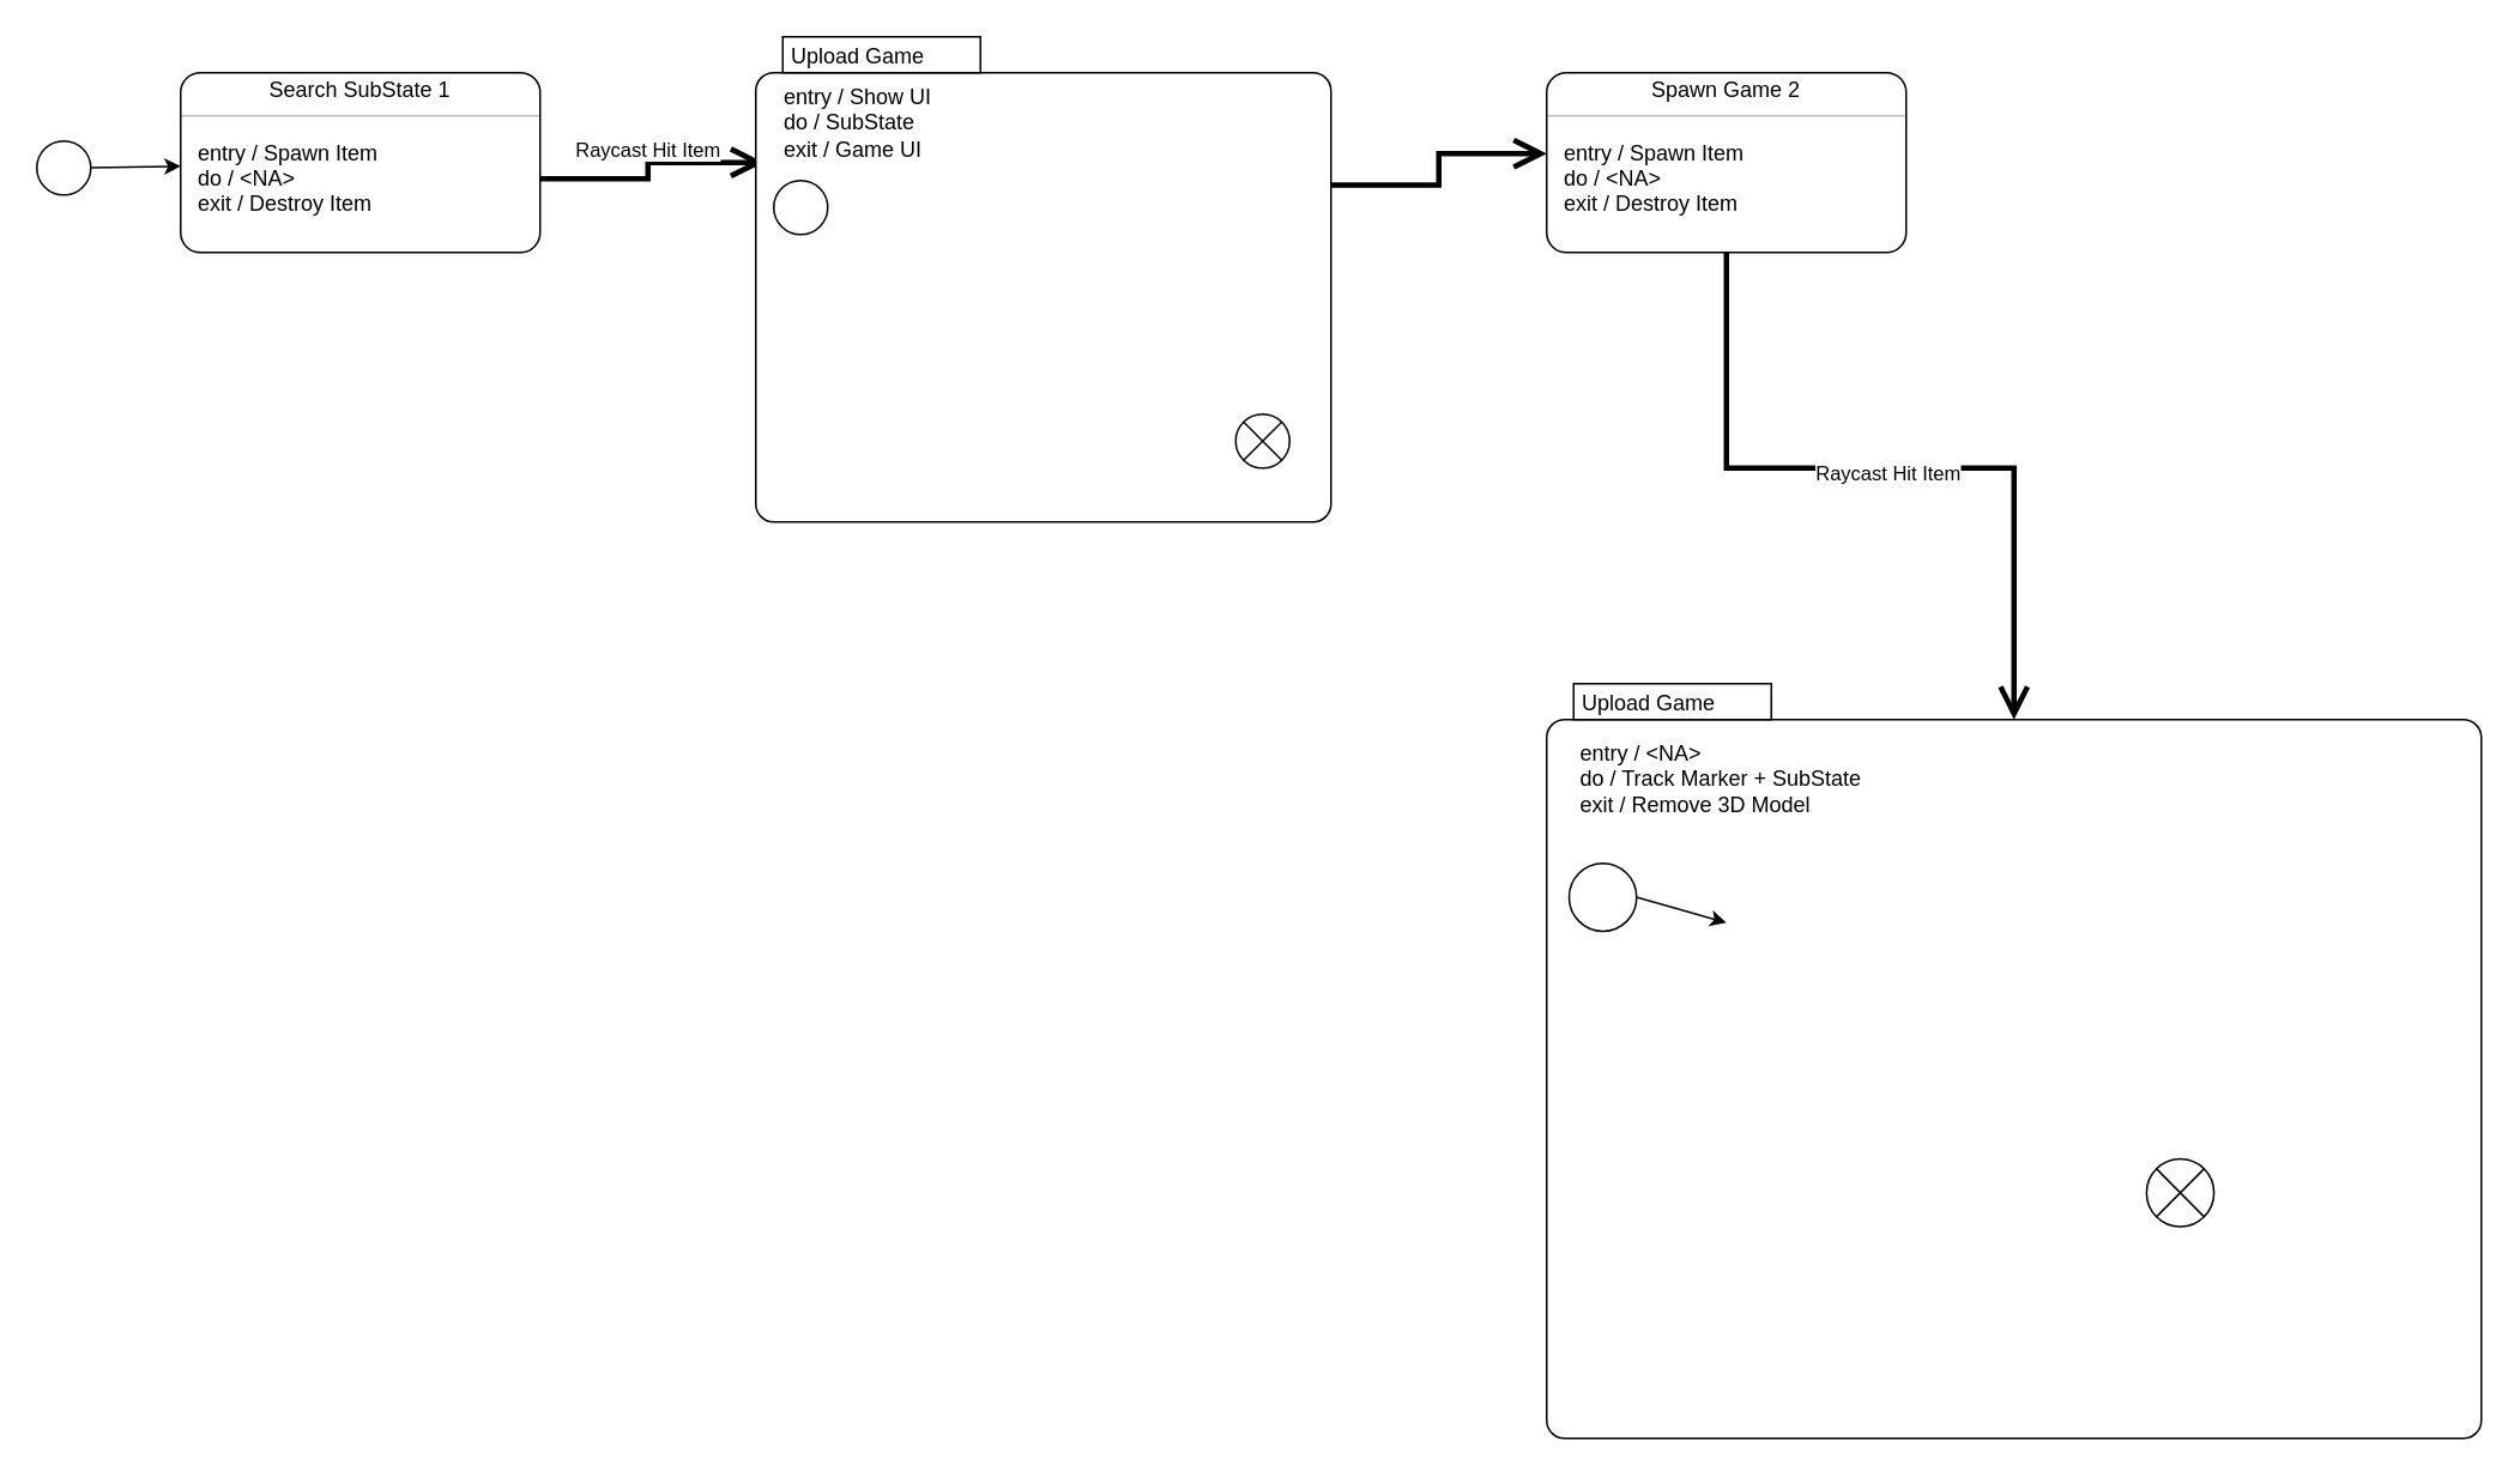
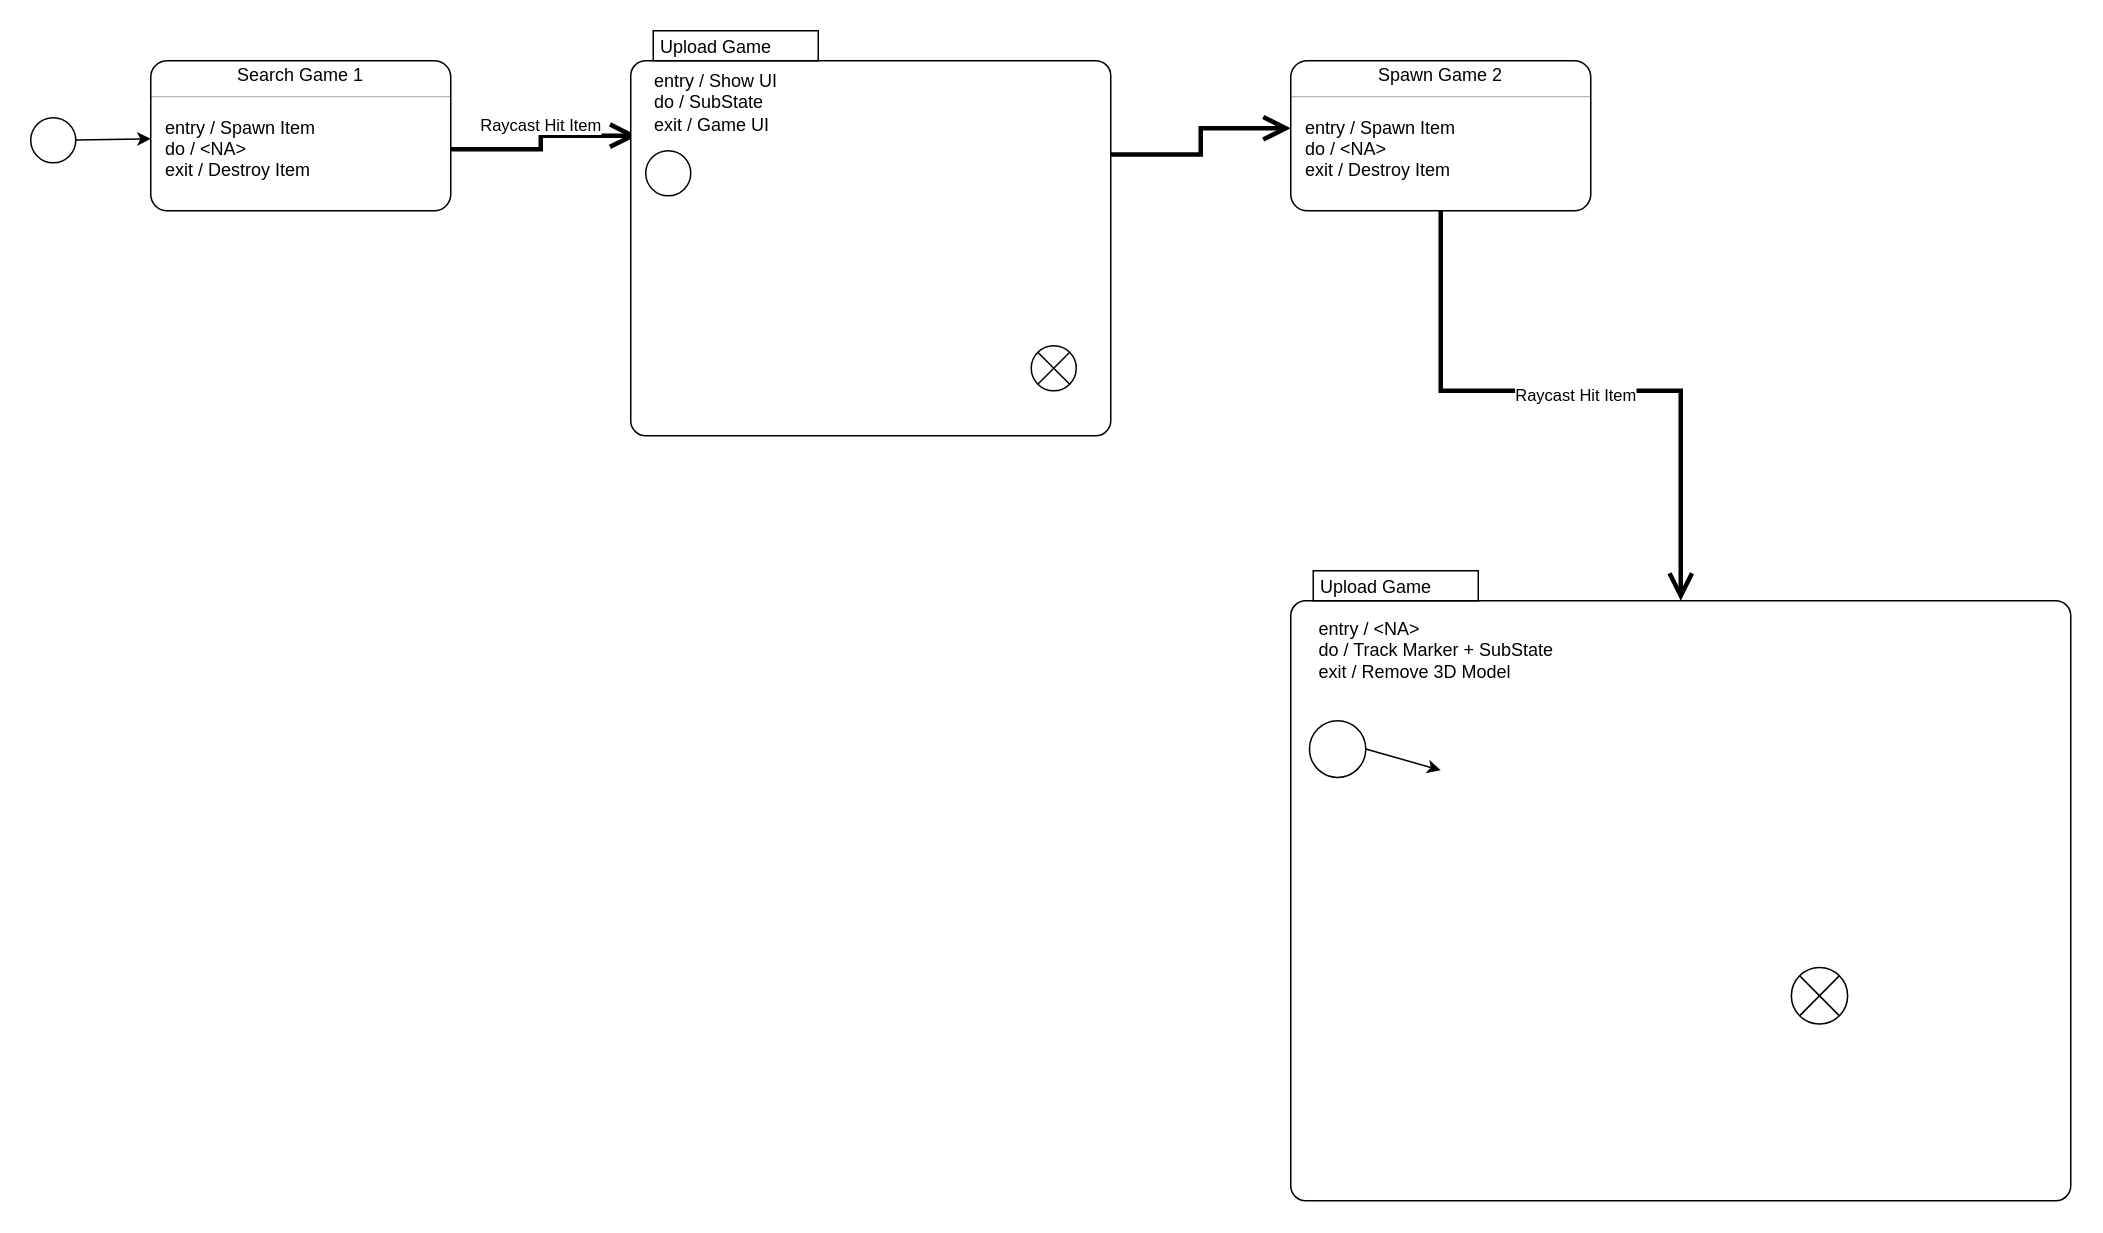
- <mxCell id="5" value="Search SubState 1" style="html=1;align=center;spacing=0;verticalAlign=middle;strokeColor=none;fillColor=none;whiteSpace=wrap;" vertex="1" parent="4"><mxGeometry width="200" height="20" as="geometry" /></mxCell>
+ <mxCell id="5" value="Search Game 1" style="html=1;align=center;spacing=0;verticalAlign=middle;strokeColor=none;fillColor=none;whiteSpace=wrap;" vertex="1" parent="4"><mxGeometry width="200" height="20" as="geometry" /></mxCell>
